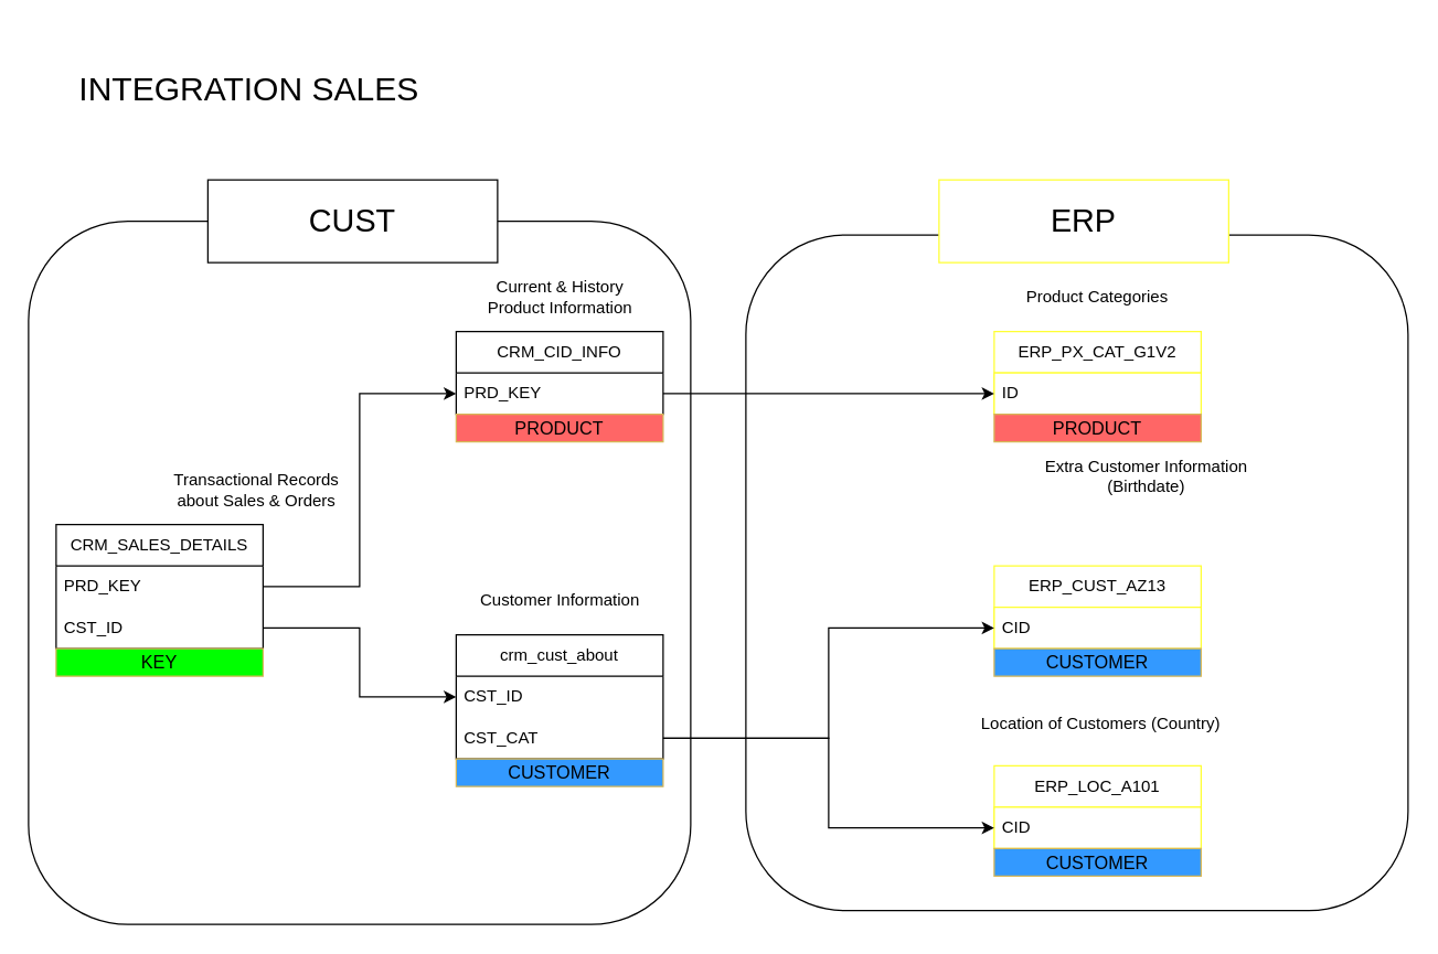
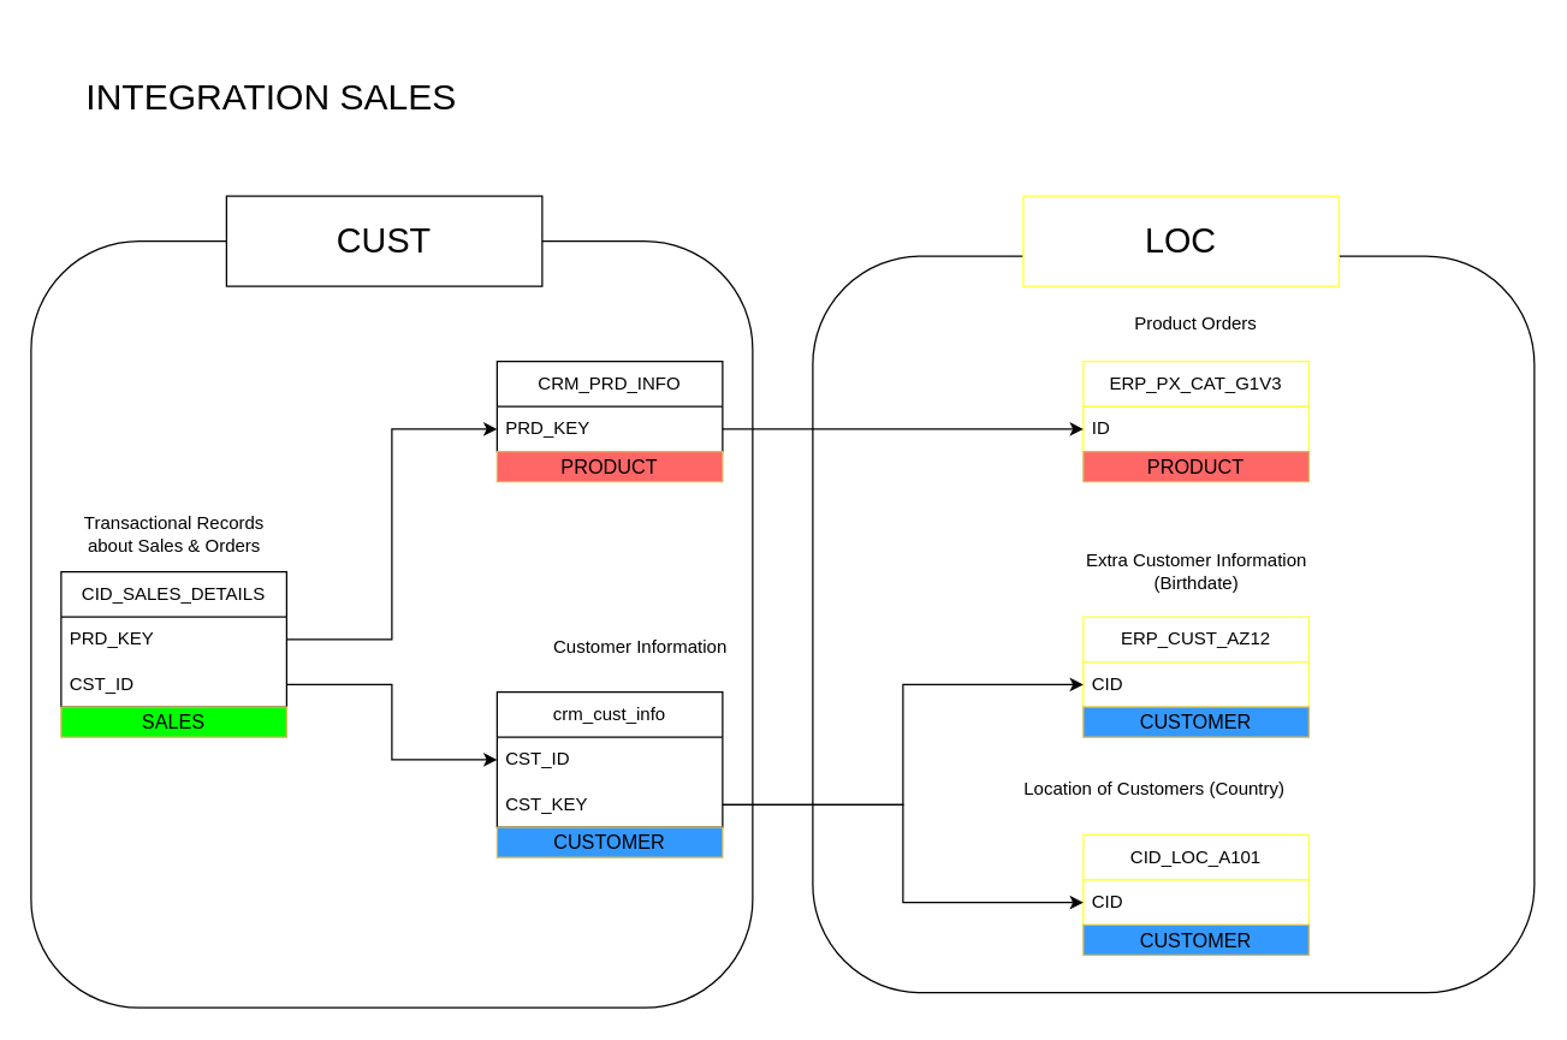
- <mxCell id="25" value="ERP" style="rounded=0;whiteSpace=wrap;html=1;fontSize=23;fillColor=default;strokeColor=#FFFF33;" parent="1" vertex="1"><mxGeometry x="680" width="210" height="60" as="geometry" y="130" /></mxCell>
+ <mxCell id="25" value="LOC" style="rounded=0;whiteSpace=wrap;html=1;fontSize=23;fillColor=default;strokeColor=#FFFF33;" parent="1" vertex="1"><mxGeometry x="680" width="210" height="60" as="geometry" y="130" /></mxCell>
- <mxCell id="28" value="Current &amp;amp; History Product Information" style="text;html=1;align=center;verticalAlign=middle;whiteSpace=wrap;rounded=0;" vertex="1" parent="1"><mxGeometry x="342.5" y="200" width="125" height="30" as="geometry" /></mxCell>
- <mxCell id="29" value="Product Categories" style="text;html=1;align=center;verticalAlign=middle;whiteSpace=wrap;rounded=0;" vertex="1" parent="1"><mxGeometry x="735" y="200" width="120" height="30" as="geometry" /></mxCell>
+ <mxCell id="29" value="Product Orders" style="text;html=1;align=center;verticalAlign=middle;whiteSpace=wrap;rounded=0;" vertex="1" parent="1"><mxGeometry x="735" y="200" width="120" height="30" as="geometry" /></mxCell>
- <mxCell id="8" value="CRM_CID_INFO" style="swimlane;fontStyle=0;childLayout=stackLayout;horizontal=1;startSize=30;horizontalStack=0;resizeParent=1;resizeParentMax=0;resizeLast=0;collapsible=1;marginBottom=0;whiteSpace=wrap;html=1;" parent="1" vertex="1"><mxGeometry x="330" y="240" width="150" height="60" as="geometry" /></mxCell>
+ <mxCell id="8" value="CRM_PRD_INFO" style="swimlane;fontStyle=0;childLayout=stackLayout;horizontal=1;startSize=30;horizontalStack=0;resizeParent=1;resizeParentMax=0;resizeLast=0;collapsible=1;marginBottom=0;whiteSpace=wrap;html=1;" parent="1" vertex="1"><mxGeometry x="330" y="240" width="150" height="60" as="geometry" /></mxCell>
- <mxCell id="21" value="ERP_PX_CAT_G1V2" style="swimlane;fontStyle=0;childLayout=stackLayout;horizontal=1;startSize=30;horizontalStack=0;resizeParent=1;resizeParentMax=0;resizeLast=0;collapsible=1;marginBottom=0;whiteSpace=wrap;html=1;fillColor=default;strokeColor=#FFFF33;" parent="1" vertex="1"><mxGeometry x="720" y="240" width="150" height="60" as="geometry" /></mxCell>
+ <mxCell id="21" value="ERP_PX_CAT_G1V3" style="swimlane;fontStyle=0;childLayout=stackLayout;horizontal=1;startSize=30;horizontalStack=0;resizeParent=1;resizeParentMax=0;resizeLast=0;collapsible=1;marginBottom=0;whiteSpace=wrap;html=1;fillColor=default;strokeColor=#FFFF33;" parent="1" vertex="1"><mxGeometry x="720" y="240" width="150" height="60" as="geometry" /></mxCell>
- <mxCell id="30" value="Extra Customer Information (Birthdate)" style="text;html=1;align=center;verticalAlign=middle;whiteSpace=wrap;rounded=0;" vertex="1" parent="1"><mxGeometry x="732.5" y="330" width="195" height="30" as="geometry" /></mxCell>
+ <mxCell id="30" value="Extra Customer Information (Birthdate)" style="text;html=1;align=center;verticalAlign=middle;whiteSpace=wrap;rounded=0;" vertex="1" parent="1"><mxGeometry x="697.5" y="365" width="195" height="30" as="geometry" /></mxCell>
- <mxCell id="26" value="Transactional Records about Sales &amp;amp; Orders" style="text;html=1;align=center;verticalAlign=middle;whiteSpace=wrap;rounded=0;" vertex="1" parent="1"><mxGeometry x="122.5" y="340" width="125" height="30" as="geometry" /></mxCell>
+ <mxCell id="26" value="Transactional Records about Sales &amp;amp; Orders" style="text;html=1;align=center;verticalAlign=middle;whiteSpace=wrap;rounded=0;" vertex="1" parent="1"><mxGeometry x="52.5" y="340" width="125" height="30" as="geometry" /></mxCell>
- <mxCell id="10" value="CRM_SALES_DETAILS" style="swimlane;fontStyle=0;childLayout=stackLayout;horizontal=1;startSize=30;horizontalStack=0;resizeParent=1;resizeParentMax=0;resizeLast=0;collapsible=1;marginBottom=0;whiteSpace=wrap;html=1;" parent="1" vertex="1"><mxGeometry x="40" y="380" width="150" height="90" as="geometry" /></mxCell>
+ <mxCell id="10" value="CID_SALES_DETAILS" style="swimlane;fontStyle=0;childLayout=stackLayout;horizontal=1;startSize=30;horizontalStack=0;resizeParent=1;resizeParentMax=0;resizeLast=0;collapsible=1;marginBottom=0;whiteSpace=wrap;html=1;" parent="1" vertex="1"><mxGeometry x="40" y="380" width="150" height="90" as="geometry" /></mxCell>
- <mxCell id="14" value="ERP_CUST_AZ13" style="swimlane;fontStyle=0;childLayout=stackLayout;horizontal=1;startSize=30;horizontalStack=0;resizeParent=1;resizeParentMax=0;resizeLast=0;collapsible=1;marginBottom=0;whiteSpace=wrap;html=1;fillColor=default;strokeColor=#FFFF33;" parent="1" vertex="1"><mxGeometry x="720" y="410" width="150" height="60" as="geometry" /></mxCell>
+ <mxCell id="14" value="ERP_CUST_AZ12" style="swimlane;fontStyle=0;childLayout=stackLayout;horizontal=1;startSize=30;horizontalStack=0;resizeParent=1;resizeParentMax=0;resizeLast=0;collapsible=1;marginBottom=0;whiteSpace=wrap;html=1;fillColor=default;strokeColor=#FFFF33;" parent="1" vertex="1"><mxGeometry x="720" y="410" width="150" height="60" as="geometry" /></mxCell>
- <mxCell id="27" value="Customer Information" style="text;html=1;align=center;verticalAlign=middle;whiteSpace=wrap;rounded=0;" vertex="1" parent="1"><mxGeometry x="342.5" y="420" width="125" height="30" as="geometry" /></mxCell>
+ <mxCell id="27" value="Customer Information" style="text;html=1;align=center;verticalAlign=middle;whiteSpace=wrap;rounded=0;" vertex="1" parent="1"><mxGeometry x="362.5" y="415" width="125" height="30" as="geometry" /></mxCell>
- <mxCell id="4" value="crm_cust_about" style="swimlane;fontStyle=0;childLayout=stackLayout;horizontal=1;startSize=30;horizontalStack=0;resizeParent=1;resizeParentMax=0;resizeLast=0;collapsible=1;marginBottom=0;whiteSpace=wrap;html=1;" parent="1" vertex="1"><mxGeometry x="330" y="460" width="150" height="90" as="geometry" /></mxCell>
+ <mxCell id="4" value="crm_cust_info" style="swimlane;fontStyle=0;childLayout=stackLayout;horizontal=1;startSize=30;horizontalStack=0;resizeParent=1;resizeParentMax=0;resizeLast=0;collapsible=1;marginBottom=0;whiteSpace=wrap;html=1;" parent="1" vertex="1"><mxGeometry x="330" y="460" width="150" height="90" as="geometry" /></mxCell>
- <mxCell id="37" value="KEY" style="text;html=1;strokeColor=#d6b656;fillColor=#00FF00;align=center;verticalAlign=middle;whiteSpace=wrap;overflow=hidden;fontSize=13;fontColor=#000000;" vertex="1" parent="1"><mxGeometry x="40" y="470" width="150" height="20" as="geometry" /></mxCell>
+ <mxCell id="37" value="SALES" style="text;html=1;strokeColor=#d6b656;fillColor=#00FF00;align=center;verticalAlign=middle;whiteSpace=wrap;overflow=hidden;fontSize=13;fontColor=#000000;" vertex="1" parent="1"><mxGeometry x="40" y="470" width="150" height="20" as="geometry" /></mxCell>
- <mxCell id="31" value="Location of Customers (Country)" style="text;html=1;align=center;verticalAlign=middle;whiteSpace=wrap;rounded=0;" vertex="1" parent="1"><mxGeometry x="700" y="510" width="195" height="30" as="geometry" /></mxCell>
+ <mxCell id="31" value="Location of Customers (Country)" style="text;html=1;align=center;verticalAlign=middle;whiteSpace=wrap;rounded=0;" vertex="1" parent="1"><mxGeometry x="670" y="510" width="195" height="30" as="geometry" /></mxCell>
- <mxCell id="6" value="CST_CAT" style="text;strokeColor=none;fillColor=none;align=left;verticalAlign=middle;spacingLeft=4;spacingRight=4;overflow=hidden;points=[[0,0.5],[1,0.5]];portConstraint=eastwest;rotatable=0;whiteSpace=wrap;html=1;" parent="4" vertex="1"><mxGeometry y="60" width="150" height="30" as="geometry" /></mxCell>
+ <mxCell id="6" value="CST_KEY" style="text;strokeColor=none;fillColor=none;align=left;verticalAlign=middle;spacingLeft=4;spacingRight=4;overflow=hidden;points=[[0,0.5],[1,0.5]];portConstraint=eastwest;rotatable=0;whiteSpace=wrap;html=1;" parent="4" vertex="1"><mxGeometry y="60" width="150" height="30" as="geometry" /></mxCell>
- <mxCell id="18" value="ERP_LOC_A101" style="swimlane;fontStyle=0;childLayout=stackLayout;horizontal=1;startSize=30;horizontalStack=0;resizeParent=1;resizeParentMax=0;resizeLast=0;collapsible=1;marginBottom=0;whiteSpace=wrap;html=1;fillColor=default;strokeColor=#FFFF33;" parent="1" vertex="1"><mxGeometry x="720" y="555" width="150" height="60" as="geometry" /></mxCell>
+ <mxCell id="18" value="CID_LOC_A101" style="swimlane;fontStyle=0;childLayout=stackLayout;horizontal=1;startSize=30;horizontalStack=0;resizeParent=1;resizeParentMax=0;resizeLast=0;collapsible=1;marginBottom=0;whiteSpace=wrap;html=1;fillColor=default;strokeColor=#FFFF33;" parent="1" vertex="1"><mxGeometry x="720" y="555" width="150" height="60" as="geometry" /></mxCell>
